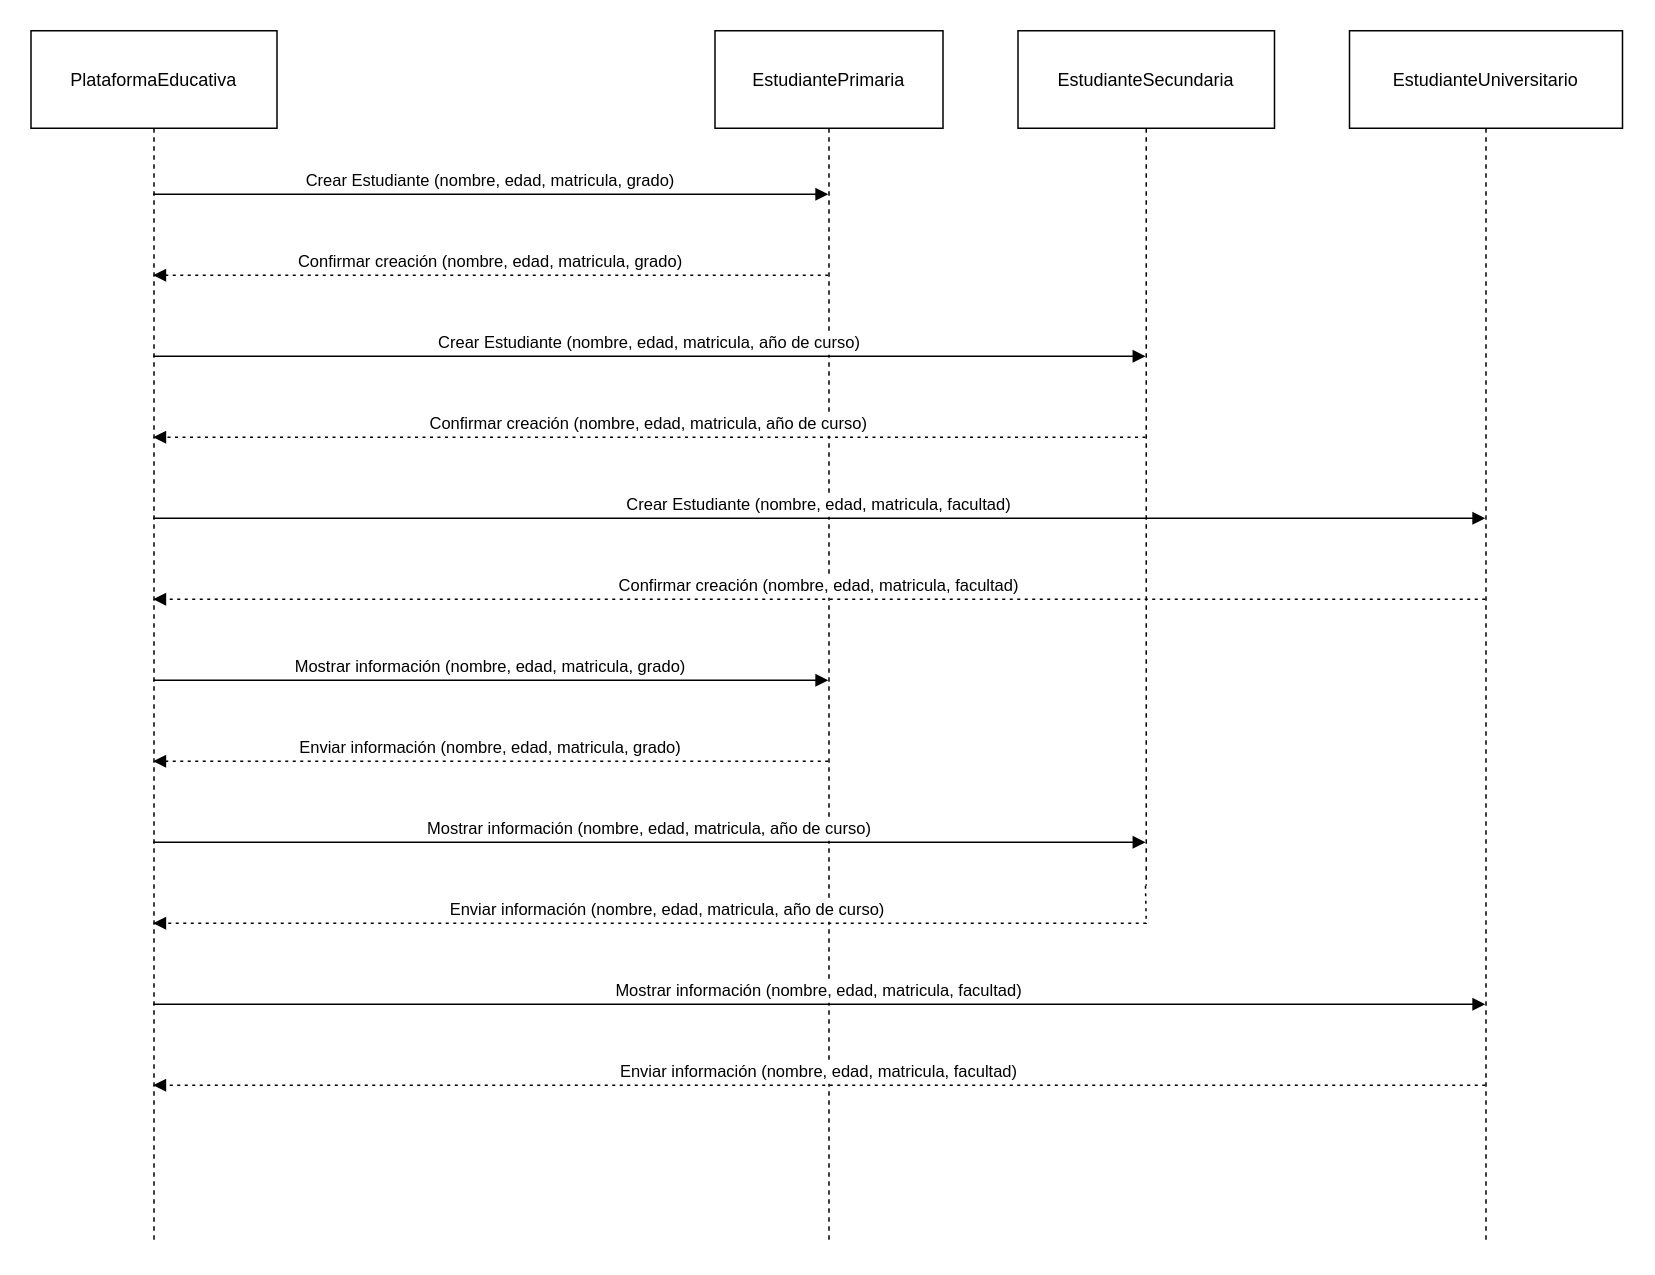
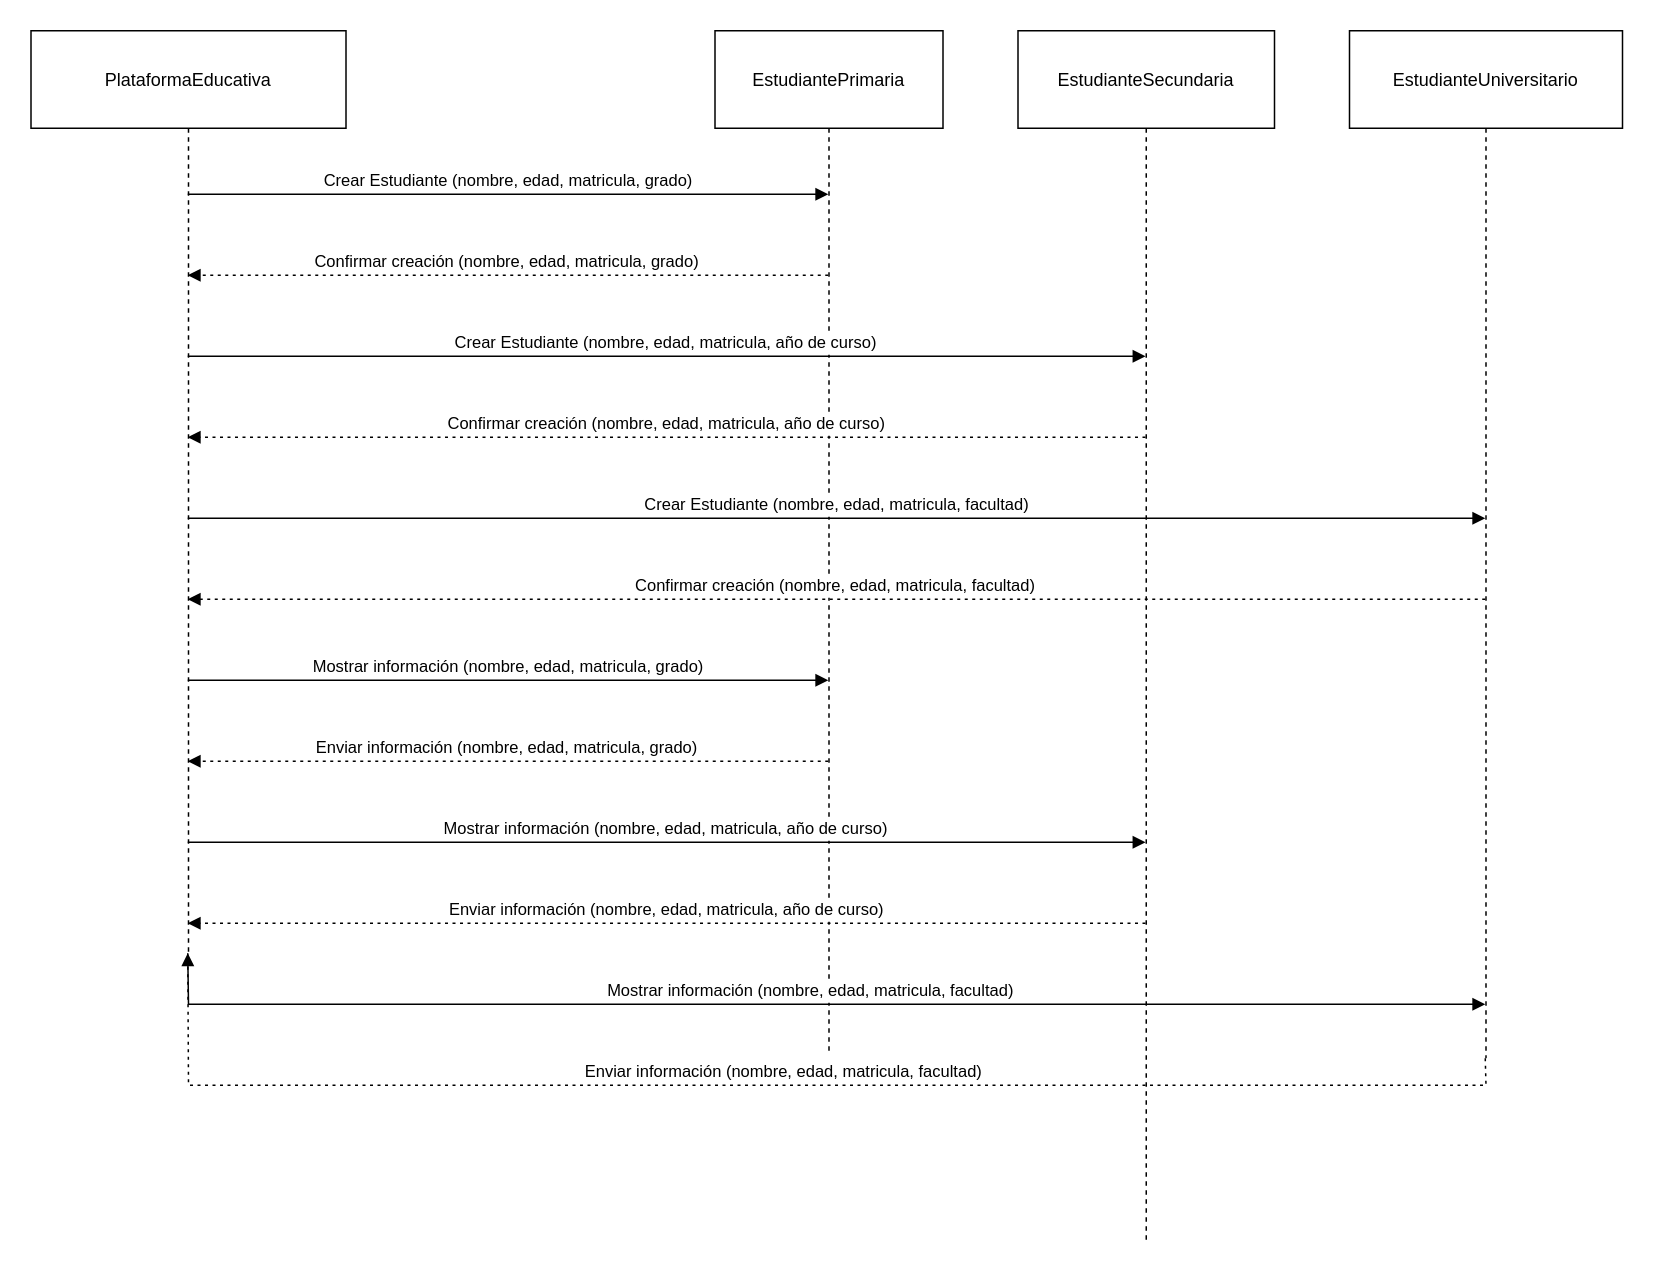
- <mxCell id="4" value="EstudianteSecundaria" style="shape=umlLifeline;perimeter=lifelinePerimeter;whiteSpace=wrap;container=1;dropTarget=0;collapsible=0;recursiveResize=0;outlineConnect=0;portConstraint=eastwest;newEdgeStyle={&quot;edgeStyle&quot;:&quot;elbowEdgeStyle&quot;,&quot;elbow&quot;:&quot;vertical&quot;,&quot;curved&quot;:0,&quot;rounded&quot;:0};size=65;" parent="1" vertex="1"><mxGeometry x="678" y="20" width="171" height="570" as="geometry" /></mxCell>
+ <mxCell id="4" value="EstudianteSecundaria" style="shape=umlLifeline;perimeter=lifelinePerimeter;whiteSpace=wrap;container=1;dropTarget=0;collapsible=0;recursiveResize=0;outlineConnect=0;portConstraint=eastwest;newEdgeStyle={&quot;edgeStyle&quot;:&quot;elbowEdgeStyle&quot;,&quot;elbow&quot;:&quot;vertical&quot;,&quot;curved&quot;:0,&quot;rounded&quot;:0};size=65;" parent="1" vertex="1"><mxGeometry x="678" width="171" height="808" as="geometry" y="20" /></mxCell>
- <mxCell id="2" value="PlataformaEducativa" style="shape=umlLifeline;perimeter=lifelinePerimeter;whiteSpace=wrap;container=1;dropTarget=0;collapsible=0;recursiveResize=0;outlineConnect=0;portConstraint=eastwest;newEdgeStyle={&quot;edgeStyle&quot;:&quot;elbowEdgeStyle&quot;,&quot;elbow&quot;:&quot;vertical&quot;,&quot;curved&quot;:0,&quot;rounded&quot;:0};size=65;" parent="1" vertex="1"><mxGeometry width="164" height="808" as="geometry" x="20" y="20" /></mxCell>
+ <mxCell id="2" value="PlataformaEducativa" style="shape=umlLifeline;perimeter=lifelinePerimeter;whiteSpace=wrap;container=1;dropTarget=0;collapsible=0;recursiveResize=0;outlineConnect=0;portConstraint=eastwest;newEdgeStyle={&quot;edgeStyle&quot;:&quot;elbowEdgeStyle&quot;,&quot;elbow&quot;:&quot;vertical&quot;,&quot;curved&quot;:0,&quot;rounded&quot;:0};size=65;" parent="1" vertex="1"><mxGeometry x="20" y="20" width="210" height="615" as="geometry" /></mxCell>
- <mxCell id="3" value="EstudiantePrimaria" style="shape=umlLifeline;perimeter=lifelinePerimeter;whiteSpace=wrap;container=1;dropTarget=0;collapsible=0;recursiveResize=0;outlineConnect=0;portConstraint=eastwest;newEdgeStyle={&quot;edgeStyle&quot;:&quot;elbowEdgeStyle&quot;,&quot;elbow&quot;:&quot;vertical&quot;,&quot;curved&quot;:0,&quot;rounded&quot;:0};size=65;" parent="1" vertex="1"><mxGeometry x="476" width="152" height="808" as="geometry" y="20" /></mxCell>
+ <mxCell id="3" value="EstudiantePrimaria" style="shape=umlLifeline;perimeter=lifelinePerimeter;whiteSpace=wrap;container=1;dropTarget=0;collapsible=0;recursiveResize=0;outlineConnect=0;portConstraint=eastwest;newEdgeStyle={&quot;edgeStyle&quot;:&quot;elbowEdgeStyle&quot;,&quot;elbow&quot;:&quot;vertical&quot;,&quot;curved&quot;:0,&quot;rounded&quot;:0};size=65;" parent="1" vertex="1"><mxGeometry x="476" y="20" width="152" height="680" as="geometry" /></mxCell>
- <mxCell id="5" value="EstudianteUniversitario" style="shape=umlLifeline;perimeter=lifelinePerimeter;whiteSpace=wrap;container=1;dropTarget=0;collapsible=0;recursiveResize=0;outlineConnect=0;portConstraint=eastwest;newEdgeStyle={&quot;edgeStyle&quot;:&quot;elbowEdgeStyle&quot;,&quot;elbow&quot;:&quot;vertical&quot;,&quot;curved&quot;:0,&quot;rounded&quot;:0};size=65;" parent="1" vertex="1"><mxGeometry x="899" width="182" height="808" as="geometry" y="20" /></mxCell>
+ <mxCell id="5" value="EstudianteUniversitario" style="shape=umlLifeline;perimeter=lifelinePerimeter;whiteSpace=wrap;container=1;dropTarget=0;collapsible=0;recursiveResize=0;outlineConnect=0;portConstraint=eastwest;newEdgeStyle={&quot;edgeStyle&quot;:&quot;elbowEdgeStyle&quot;,&quot;elbow&quot;:&quot;vertical&quot;,&quot;curved&quot;:0,&quot;rounded&quot;:0};size=65;" parent="1" vertex="1"><mxGeometry x="899" y="20" width="182" height="685" as="geometry" /></mxCell>
